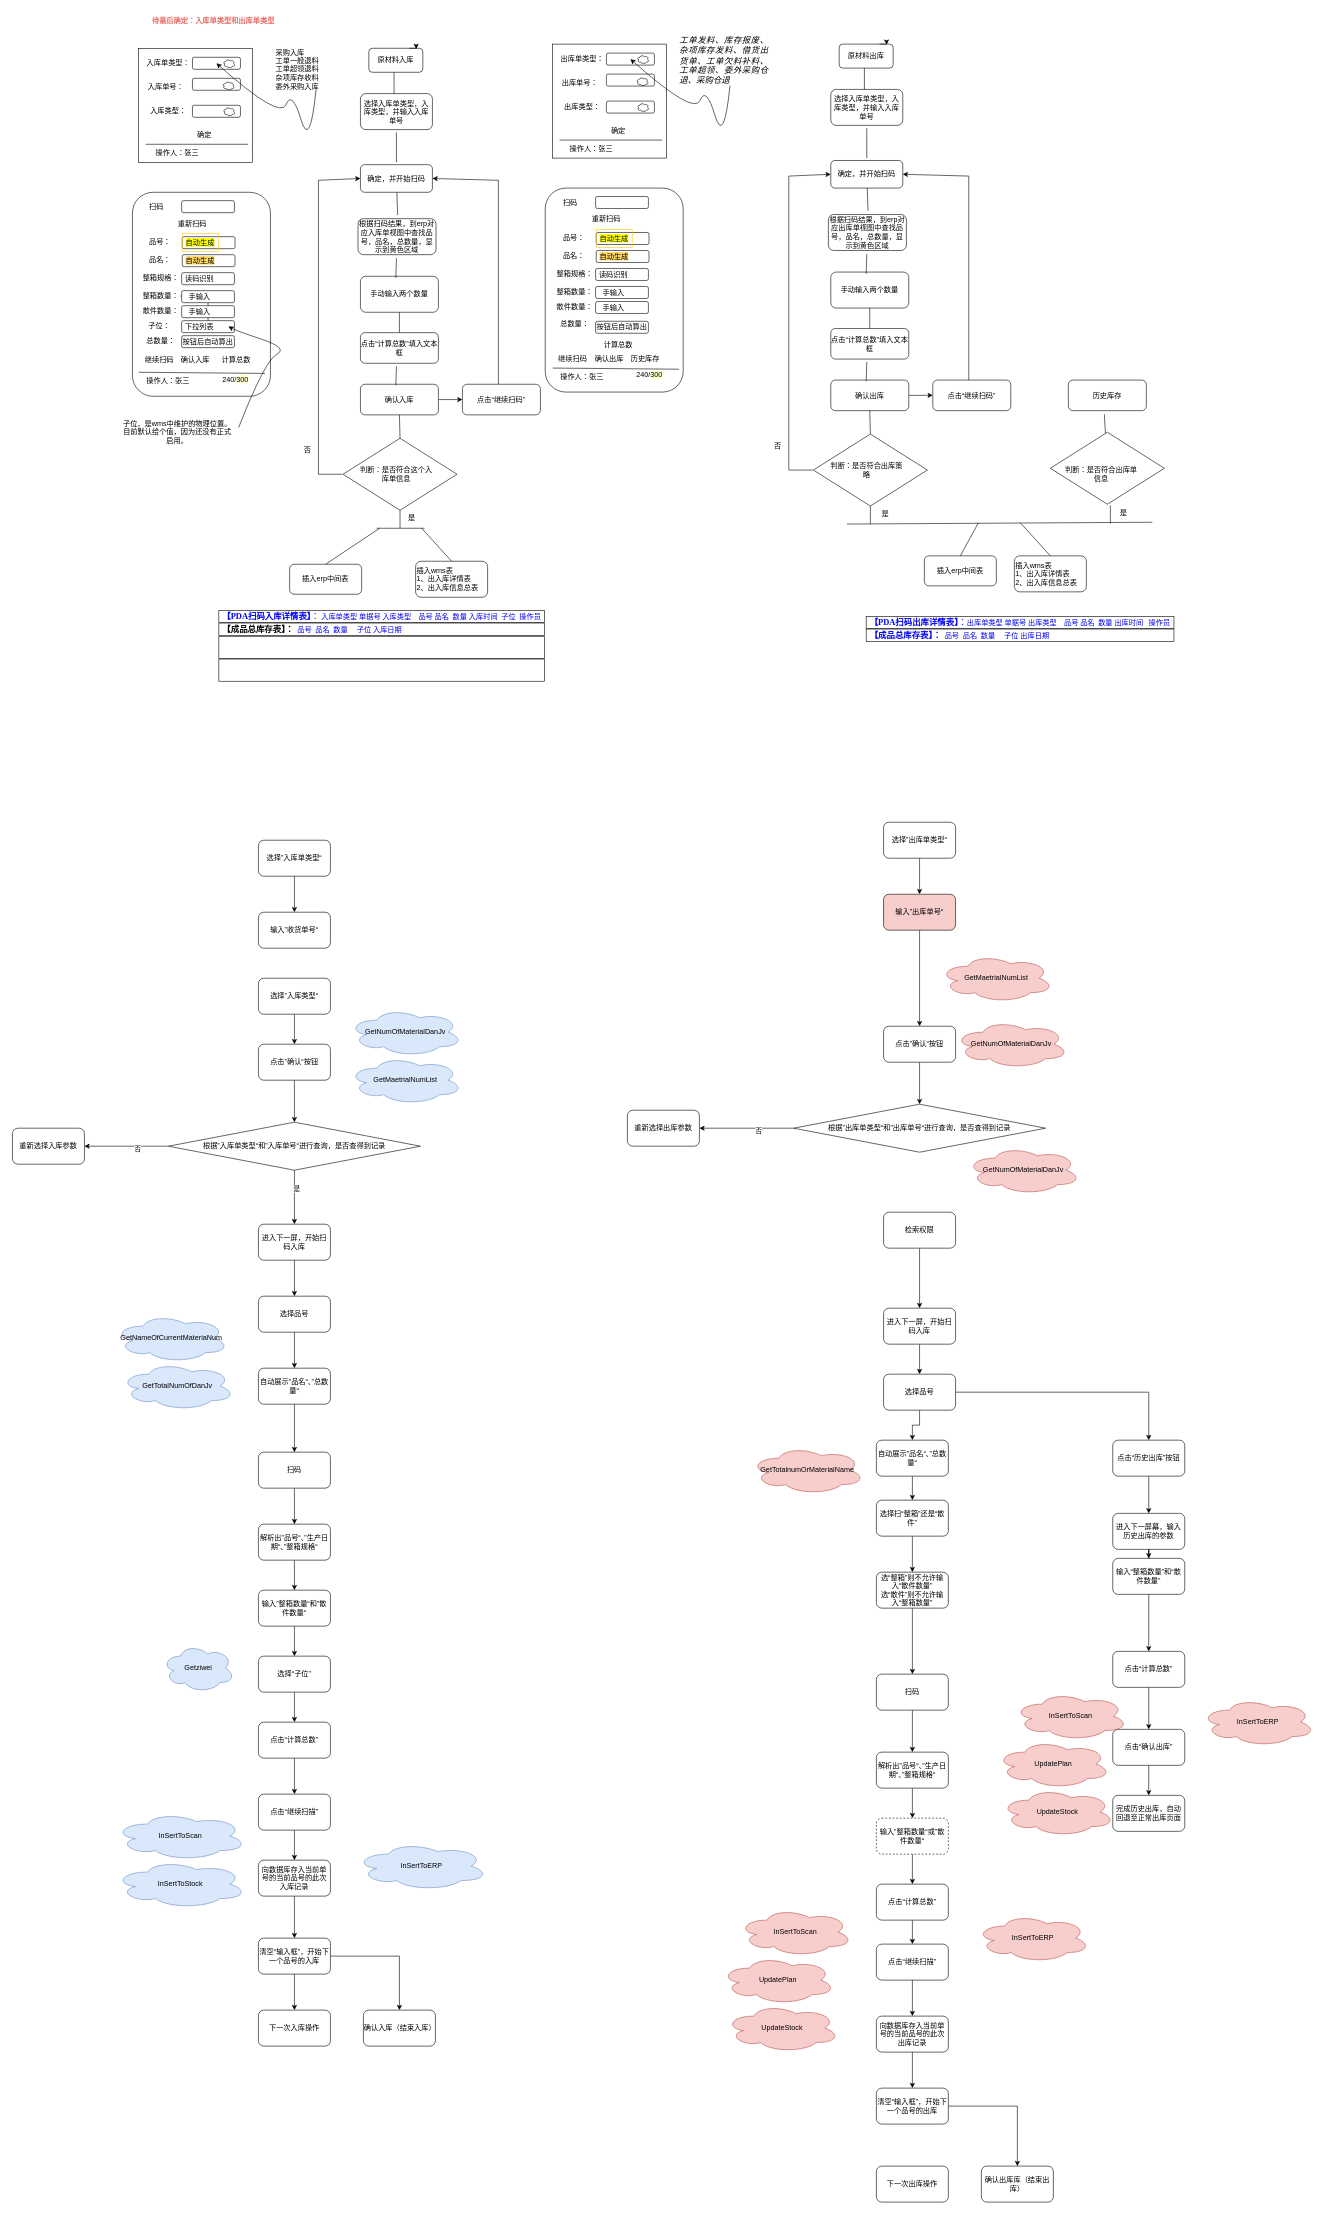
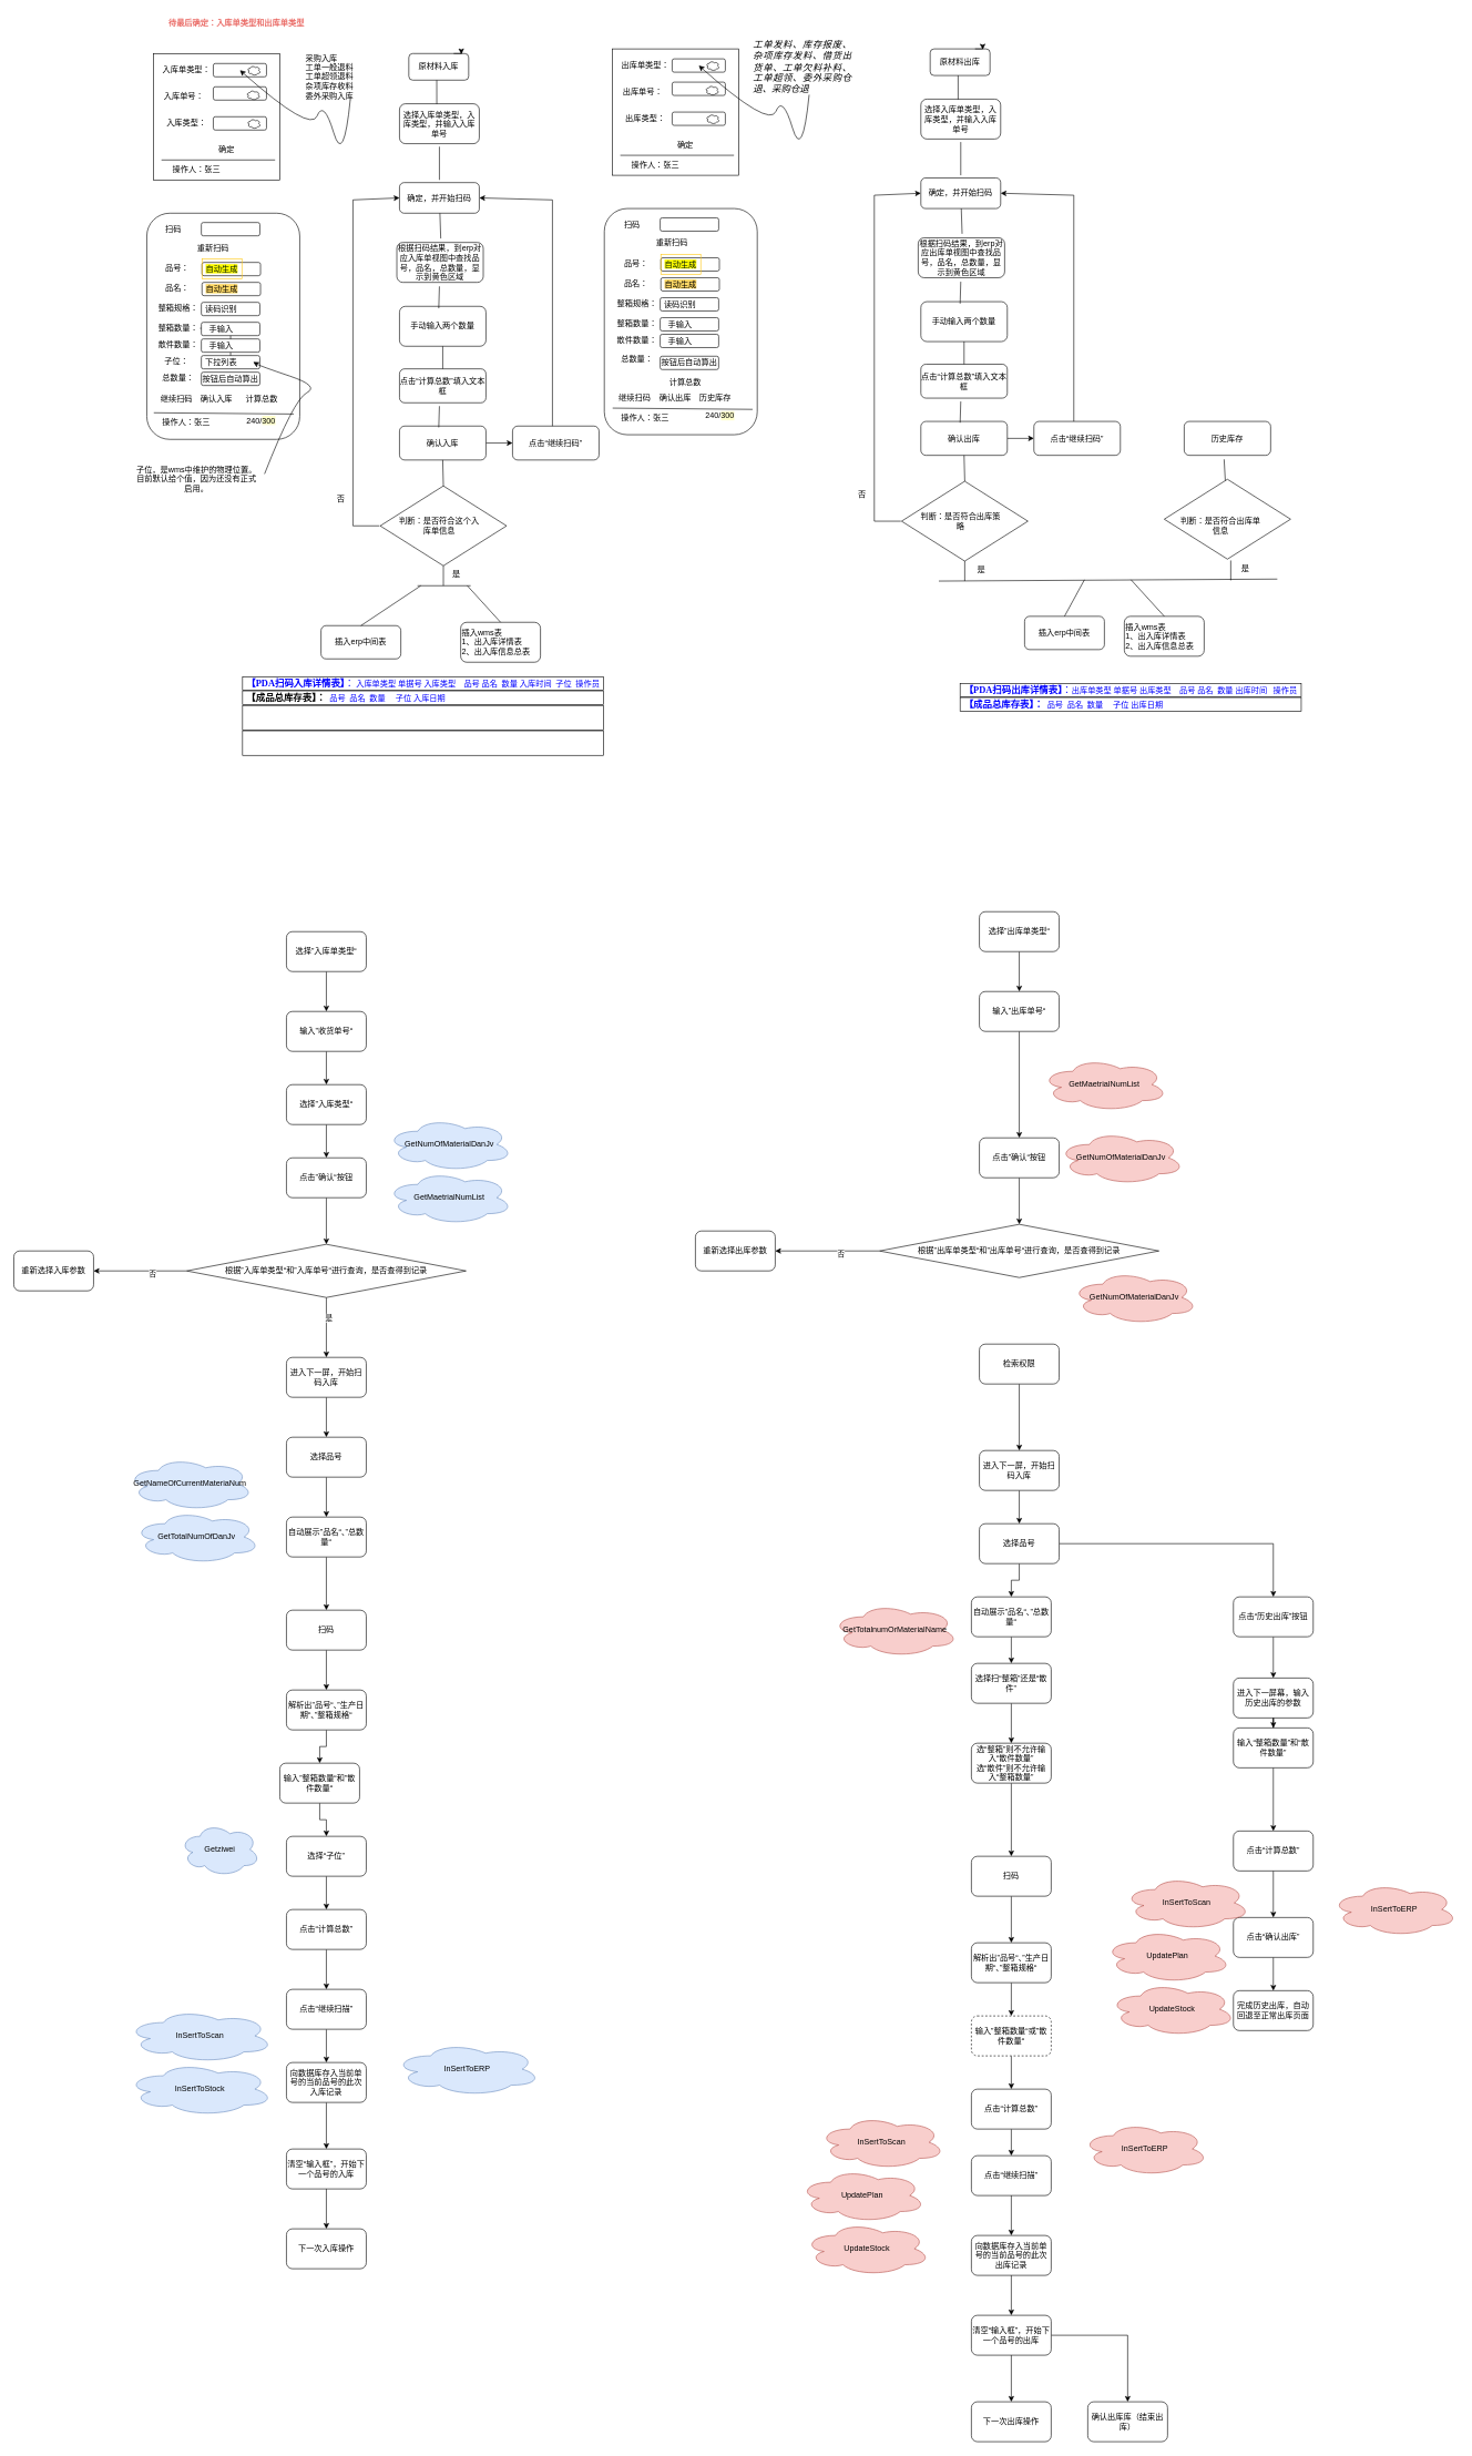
- <mxCell id="218" value="输入”出库单号“" style="rounded=1;whiteSpace=wrap;html=1;fillColor=#f8cecc;" parent="1" vertex="1"><mxGeometry x="1472" y="1490" width="120" height="60" as="geometry" /></mxCell>
+ <mxCell id="218" value="输入”出库单号“" style="rounded=1;whiteSpace=wrap;html=1;" parent="1" vertex="1"><mxGeometry x="1472" y="1490" width="120" height="60" as="geometry" /></mxCell>
+ <mxCell id="170" style="edgeStyle=orthogonalEdgeStyle;rounded=0;orthogonalLoop=1;jettySize=auto;html=1;" parent="1" source="171" target="173" edge="1"><mxGeometry relative="1" as="geometry" /></mxCell>
- <mxCell id="193" value="输入”整箱数量“和”散件数量“" style="rounded=1;whiteSpace=wrap;html=1;" parent="1" vertex="1"><mxGeometry x="430" y="2650" width="120" height="60" as="geometry" /></mxCell>
+ <mxCell id="193" value="输入”整箱数量“和”散件数量“" style="rounded=1;whiteSpace=wrap;html=1;" parent="1" vertex="1"><mxGeometry x="420" y="2650" width="120" height="60" as="geometry" /></mxCell>
- <mxCell id="203" style="edgeStyle=orthogonalEdgeStyle;rounded=0;orthogonalLoop=1;jettySize=auto;html=1;entryX=0.5;entryY=0;entryDx=0;entryDy=0;" parent="1" source="204" target="206" edge="1"><mxGeometry relative="1" as="geometry" /></mxCell>
- <mxCell id="206" value="确认入库（结束入库）" style="rounded=1;whiteSpace=wrap;html=1;" parent="1" vertex="1"><mxGeometry x="605" y="3350" width="120" height="60" as="geometry" /></mxCell>
+ <mxCell id="248" style="edgeStyle=orthogonalEdgeStyle;rounded=0;orthogonalLoop=1;jettySize=auto;html=1;entryX=0.5;entryY=0;entryDx=0;entryDy=0;" parent="1" source="250" target="251" edge="1"><mxGeometry relative="1" as="geometry" /></mxCell>
